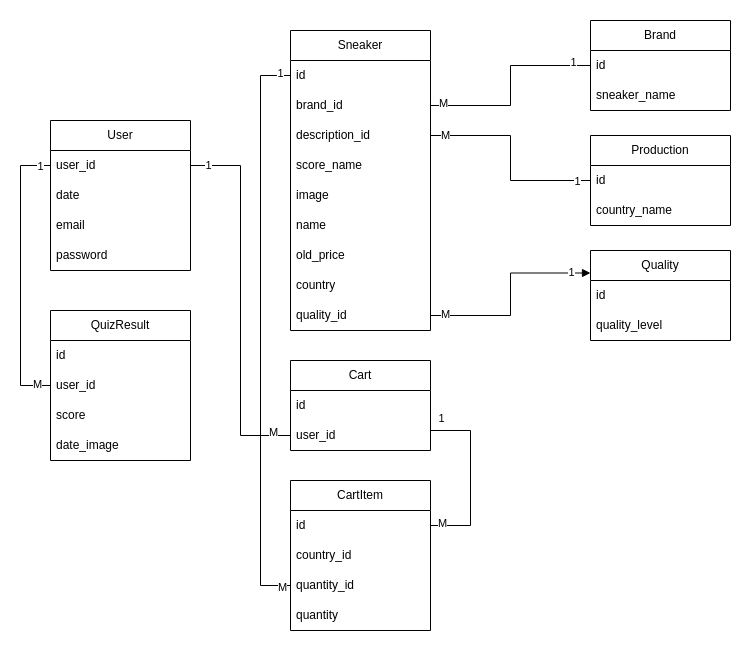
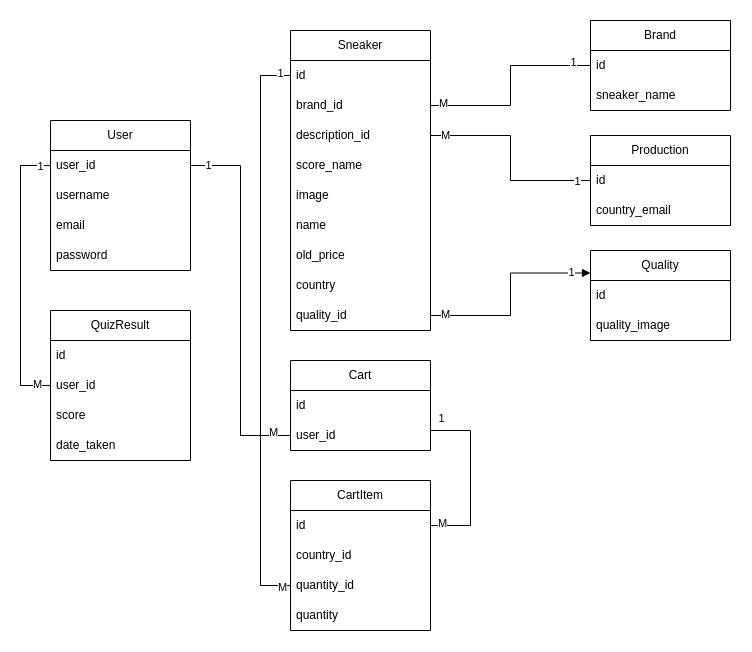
- <mxCell id="4" value="date" style="text;strokeColor=none;fillColor=none;align=left;verticalAlign=middle;spacingLeft=4;spacingRight=4;overflow=hidden;points=[[0,0.5],[1,0.5]];portConstraint=eastwest;rotatable=0;whiteSpace=wrap;html=1;" vertex="1" parent="2"><mxGeometry y="60" width="140" height="30" as="geometry" /></mxCell>
+ <mxCell id="4" value="username" style="text;strokeColor=none;fillColor=none;align=left;verticalAlign=middle;spacingLeft=4;spacingRight=4;overflow=hidden;points=[[0,0.5],[1,0.5]];portConstraint=eastwest;rotatable=0;whiteSpace=wrap;html=1;" vertex="1" parent="2"><mxGeometry y="60" width="140" height="30" as="geometry" /></mxCell>
- <mxCell id="27" value="country_name" style="text;strokeColor=none;fillColor=none;align=left;verticalAlign=middle;spacingLeft=4;spacingRight=4;overflow=hidden;points=[[0,0.5],[1,0.5]];portConstraint=eastwest;rotatable=0;whiteSpace=wrap;html=1;" vertex="1" parent="25"><mxGeometry y="60" width="140" height="30" as="geometry" /></mxCell>
+ <mxCell id="27" value="country_email" style="text;strokeColor=none;fillColor=none;align=left;verticalAlign=middle;spacingLeft=4;spacingRight=4;overflow=hidden;points=[[0,0.5],[1,0.5]];portConstraint=eastwest;rotatable=0;whiteSpace=wrap;html=1;" vertex="1" parent="25"><mxGeometry y="60" width="140" height="30" as="geometry" /></mxCell>
- <mxCell id="30" value="quality_level" style="text;strokeColor=none;fillColor=none;align=left;verticalAlign=middle;spacingLeft=4;spacingRight=4;overflow=hidden;points=[[0,0.5],[1,0.5]];portConstraint=eastwest;rotatable=0;whiteSpace=wrap;html=1;" vertex="1" parent="28"><mxGeometry y="60" width="140" height="30" as="geometry" /></mxCell>
+ <mxCell id="30" value="quality_image" style="text;strokeColor=none;fillColor=none;align=left;verticalAlign=middle;spacingLeft=4;spacingRight=4;overflow=hidden;points=[[0,0.5],[1,0.5]];portConstraint=eastwest;rotatable=0;whiteSpace=wrap;html=1;" vertex="1" parent="28"><mxGeometry y="60" width="140" height="30" as="geometry" /></mxCell>
- <mxCell id="38" value="date_image" style="text;strokeColor=none;fillColor=none;align=left;verticalAlign=middle;spacingLeft=4;spacingRight=4;overflow=hidden;points=[[0,0.5],[1,0.5]];portConstraint=eastwest;rotatable=0;whiteSpace=wrap;html=1;" vertex="1" parent="34"><mxGeometry y="120" width="140" height="30" as="geometry" /></mxCell>
+ <mxCell id="38" value="date_taken" style="text;strokeColor=none;fillColor=none;align=left;verticalAlign=middle;spacingLeft=4;spacingRight=4;overflow=hidden;points=[[0,0.5],[1,0.5]];portConstraint=eastwest;rotatable=0;whiteSpace=wrap;html=1;" vertex="1" parent="34"><mxGeometry y="120" width="140" height="30" as="geometry" /></mxCell>
